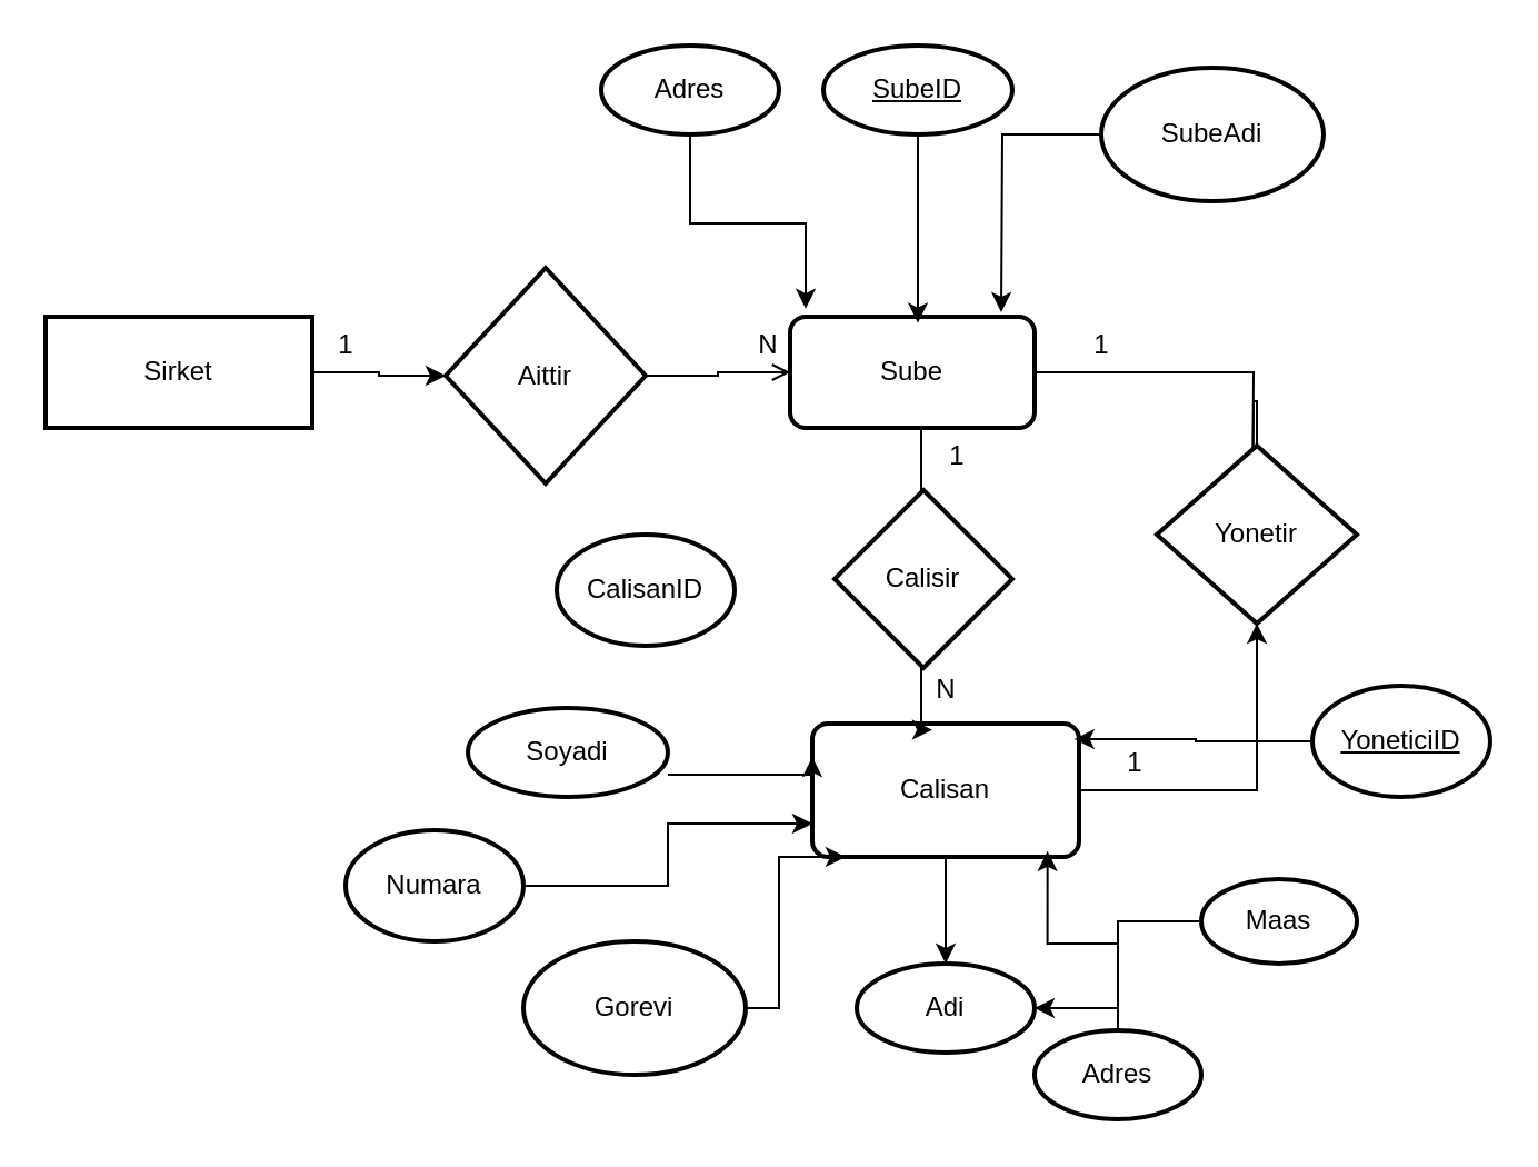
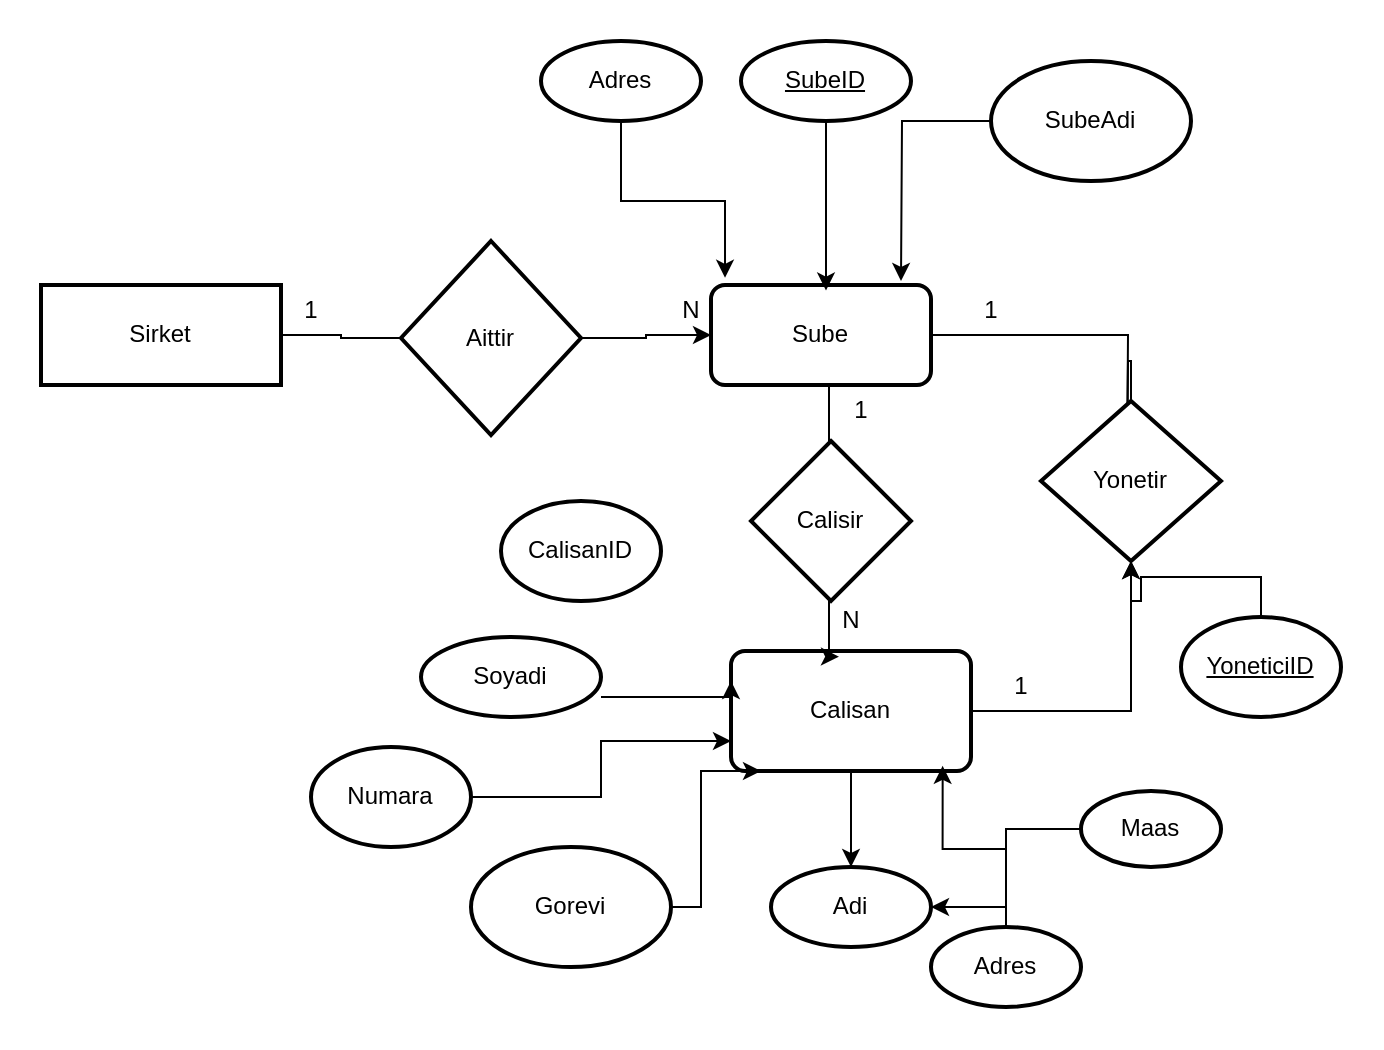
- <mxCell id="2" style="edgeStyle=orthogonalEdgeStyle;rounded=0;orthogonalLoop=1;jettySize=auto;html=1;exitX=1;exitY=0.5;exitDx=0;exitDy=0;endArrow=open;" edge="1" parent="1" source="27" target="4"><mxGeometry relative="1" as="geometry" /></mxCell>
+ <mxCell id="2" style="edgeStyle=orthogonalEdgeStyle;rounded=0;orthogonalLoop=1;jettySize=auto;html=1;exitX=1;exitY=0.5;exitDx=0;exitDy=0;" edge="1" parent="1" source="27" target="4"><mxGeometry relative="1" as="geometry" /></mxCell>
- <mxCell id="26" value="" style="edgeStyle=orthogonalEdgeStyle;rounded=0;orthogonalLoop=1;jettySize=auto;html=1;exitX=1;exitY=0.5;exitDx=0;exitDy=0;" edge="1" parent="1" source="3" target="27"><mxGeometry relative="1" as="geometry"><mxPoint x="140" y="167" as="sourcePoint" /><mxPoint x="360" y="167" as="targetPoint" /></mxGeometry></mxCell>
+ <mxCell id="26" value="" style="edgeStyle=orthogonalEdgeStyle;rounded=0;orthogonalLoop=1;jettySize=auto;html=1;exitX=1;exitY=0.5;exitDx=0;exitDy=0;endArrow=none;" edge="1" parent="1" source="3" target="27"><mxGeometry relative="1" as="geometry"><mxPoint x="140" y="167" as="sourcePoint" /><mxPoint x="360" y="167" as="targetPoint" /></mxGeometry></mxCell>
- <mxCell id="40" value="CalisanID" style="strokeWidth=2;html=1;shape=mxgraph.flowchart.start_1;whiteSpace=wrap;" vertex="1" parent="1"><mxGeometry x="250" y="240" width="80" height="50" as="geometry" /></mxCell>
+ <mxCell id="40" value="CalisanID" style="strokeWidth=2;html=1;shape=mxgraph.flowchart.start_1;whiteSpace=wrap;" vertex="1" parent="1"><mxGeometry x="250" y="250" width="80" height="50" as="geometry" /></mxCell>
- <mxCell id="41" style="edgeStyle=orthogonalEdgeStyle;rounded=0;orthogonalLoop=1;jettySize=auto;html=1;entryX=0.982;entryY=0.117;entryDx=0;entryDy=0;entryPerimeter=0;" edge="1" parent="1" source="39" target="9"><mxGeometry relative="1" as="geometry" /></mxCell>
+ <mxCell id="41" style="edgeStyle=orthogonalEdgeStyle;rounded=0;orthogonalLoop=1;jettySize=auto;html=1;" edge="1" parent="1" source="39" target="36"><mxGeometry relative="1" as="geometry" /></mxCell>
